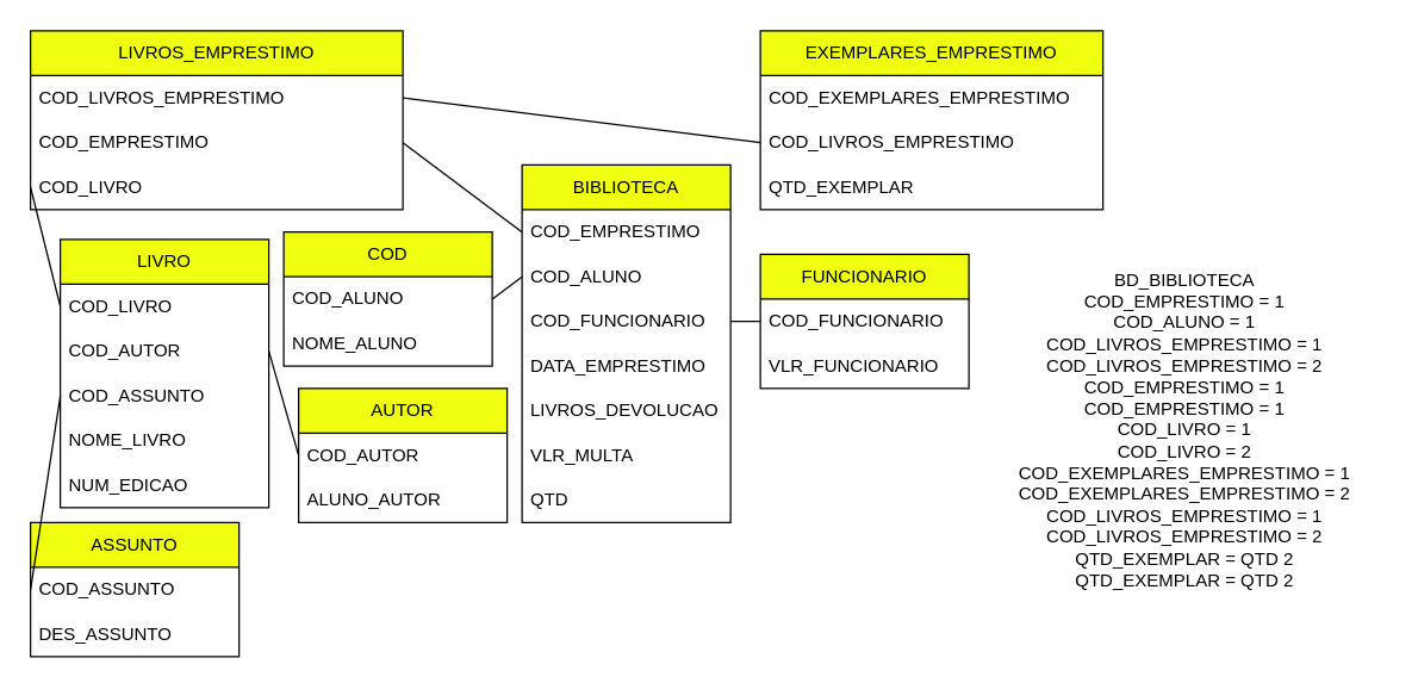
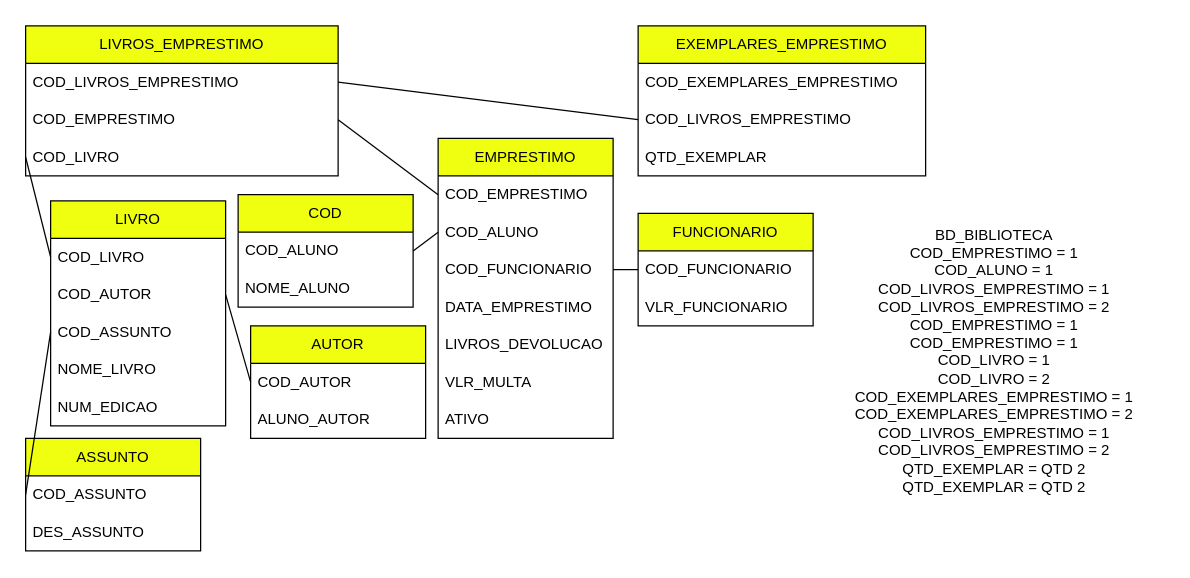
- <mxCell id="2" value="BIBLIOTECA" style="swimlane;fontStyle=0;childLayout=stackLayout;horizontal=1;startSize=30;horizontalStack=0;resizeParent=1;resizeParentMax=0;resizeLast=0;collapsible=1;marginBottom=0;whiteSpace=wrap;html=1;fillColor=#EFFF0F;" vertex="1" parent="1"><mxGeometry x="350" y="110" width="140" height="240" as="geometry" /></mxCell>
+ <mxCell id="2" value="EMPRESTIMO" style="swimlane;fontStyle=0;childLayout=stackLayout;horizontal=1;startSize=30;horizontalStack=0;resizeParent=1;resizeParentMax=0;resizeLast=0;collapsible=1;marginBottom=0;whiteSpace=wrap;html=1;fillColor=#EFFF0F;" vertex="1" parent="1"><mxGeometry x="350" y="110" width="140" height="240" as="geometry" /></mxCell>
- <mxCell id="9" value="QTD" style="text;strokeColor=none;fillColor=none;align=left;verticalAlign=middle;spacingLeft=4;spacingRight=4;overflow=hidden;points=[[0,0.5],[1,0.5]];portConstraint=eastwest;rotatable=0;whiteSpace=wrap;html=1;" vertex="1" parent="2"><mxGeometry y="210" width="140" height="30" as="geometry" /></mxCell>
+ <mxCell id="9" value="ATIVO" style="text;strokeColor=none;fillColor=none;align=left;verticalAlign=middle;spacingLeft=4;spacingRight=4;overflow=hidden;points=[[0,0.5],[1,0.5]];portConstraint=eastwest;rotatable=0;whiteSpace=wrap;html=1;" vertex="1" parent="2"><mxGeometry y="210" width="140" height="30" as="geometry" /></mxCell>
